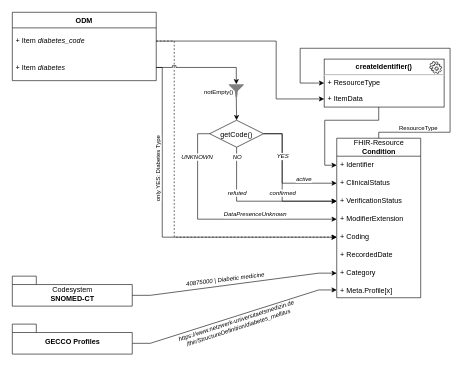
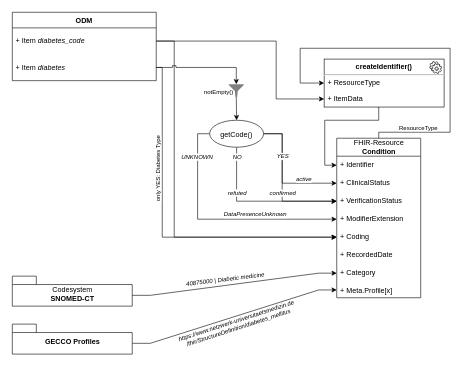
- <mxCell id="39" value="&lt;p style=&quot;line-height: 100%&quot;&gt;getCode()&lt;/p&gt;" style="rhombus;whiteSpace=wrap;html=1;aspect=fixed;verticalAlign=middle;" parent="1" vertex="1"><mxGeometry x="349" y="200" width="90" height="45" as="geometry" /></mxCell>
+ <mxCell id="39" value="&lt;p style=&quot;line-height: 100%&quot;&gt;getCode()&lt;/p&gt;" style="ellipse;whiteSpace=wrap;html=1;aspect=fixed;verticalAlign=middle;" parent="1" vertex="1"><mxGeometry x="349" y="200" width="90" height="45" as="geometry" /></mxCell>
- <mxCell id="41" style="rounded=0;orthogonalLoop=1;jettySize=auto;html=1;exitX=1;exitY=0.5;exitDx=0;exitDy=0;entryX=0;entryY=0.5;entryDx=0;entryDy=0;edgeStyle=orthogonalEdgeStyle;jumpStyle=sharp;dashed=1;" parent="1" source="14" target="9" edge="1"><mxGeometry relative="1" as="geometry"><Array as="points"><mxPoint x="290" y="68" /><mxPoint x="290" y="395" /></Array></mxGeometry></mxCell>
+ <mxCell id="41" style="rounded=0;orthogonalLoop=1;jettySize=auto;html=1;exitX=1;exitY=0.5;exitDx=0;exitDy=0;entryX=0;entryY=0.5;entryDx=0;entryDy=0;edgeStyle=orthogonalEdgeStyle;jumpStyle=sharp;" parent="1" source="14" target="9" edge="1"><mxGeometry relative="1" as="geometry"><Array as="points"><mxPoint x="290" y="68" /><mxPoint x="290" y="395" /></Array></mxGeometry></mxCell>
